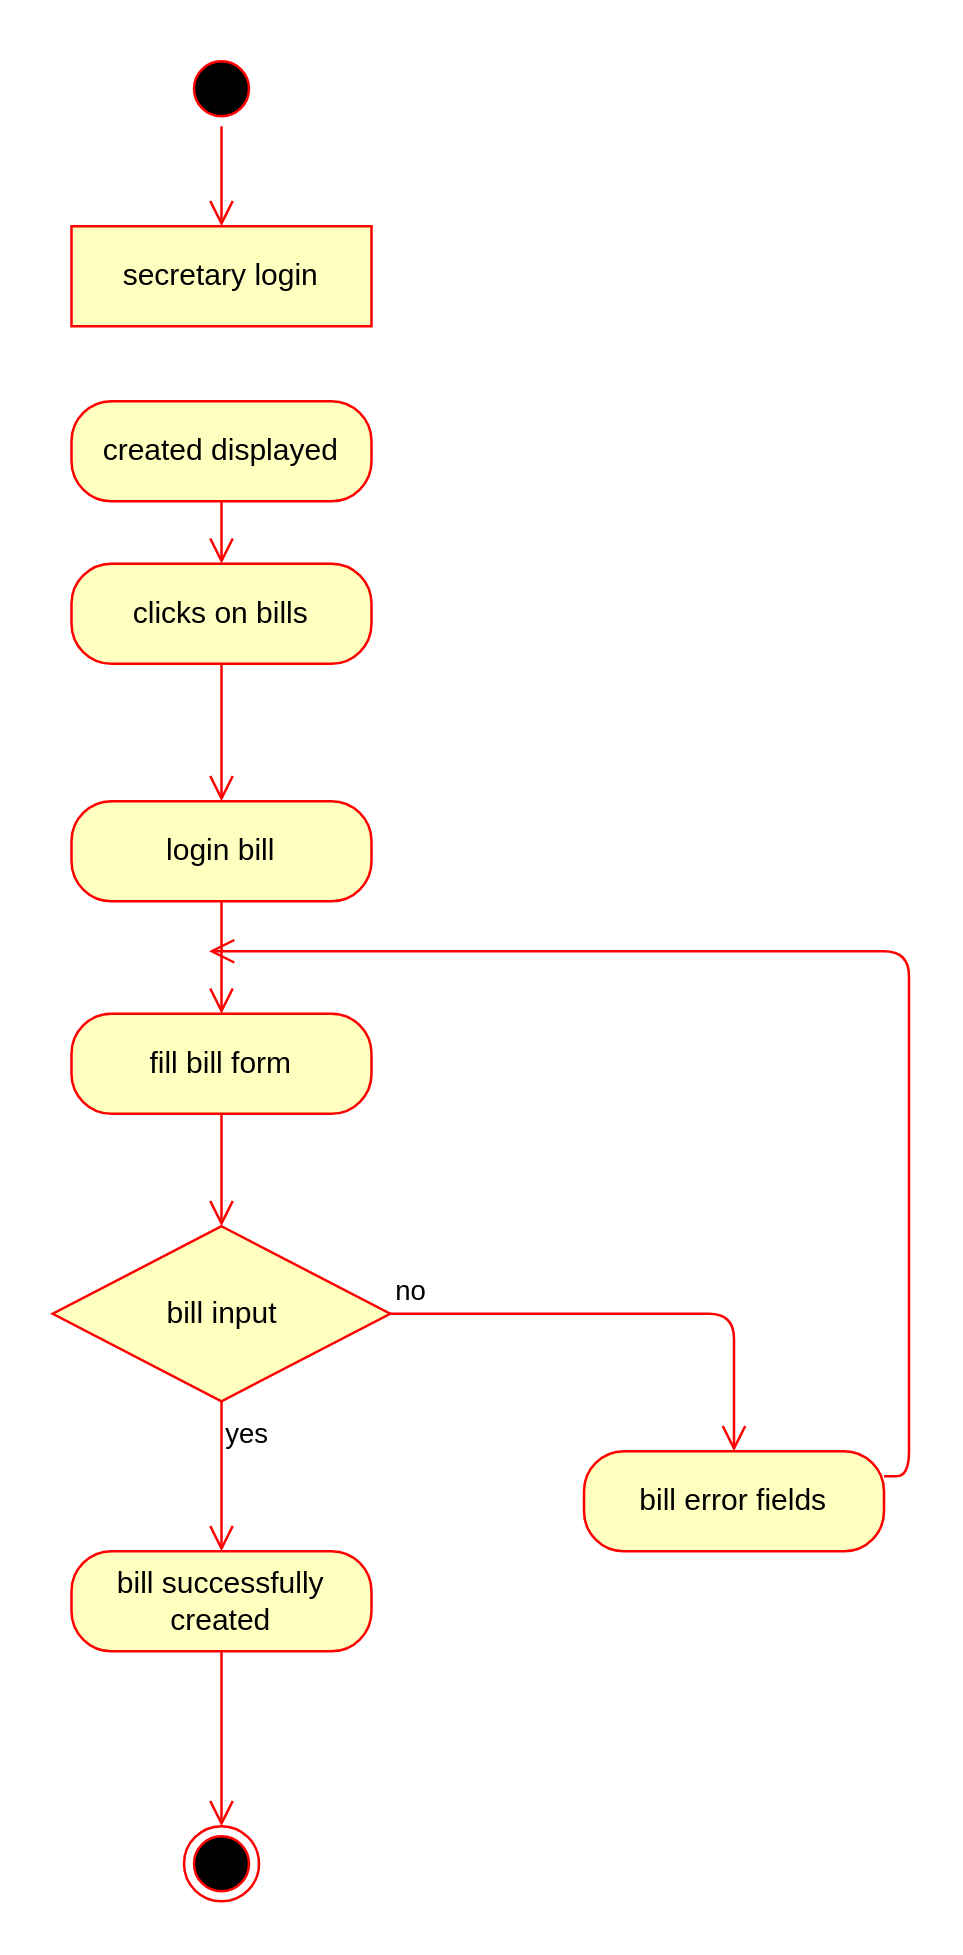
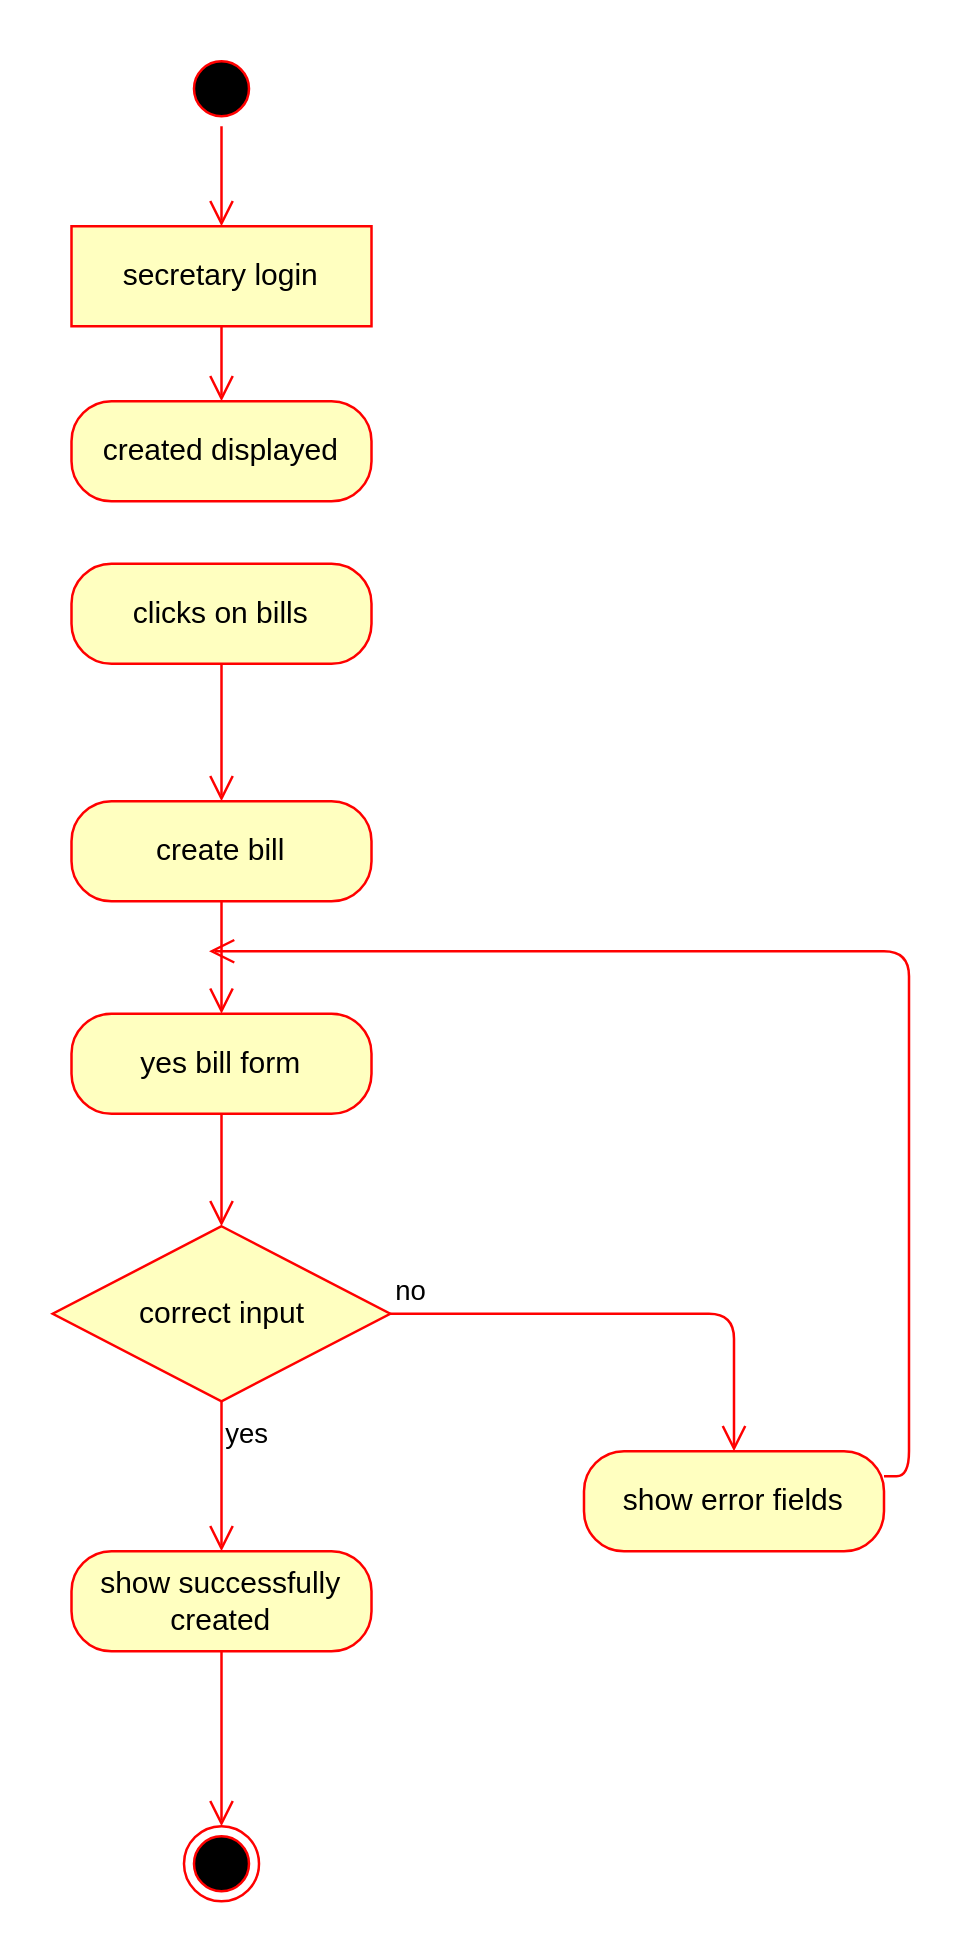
+ <mxCell id="5" value="" style="edgeStyle=orthogonalEdgeStyle;html=1;verticalAlign=bottom;endArrow=open;endSize=8;strokeColor=#ff0000;entryX=0.5;entryY=0;entryDx=0;entryDy=0;" parent="1" source="4" target="6" edge="1"><mxGeometry relative="1" as="geometry"><mxPoint x="88" y="190" as="targetPoint" /></mxGeometry></mxCell>
- <mxCell id="7" value="" style="edgeStyle=orthogonalEdgeStyle;html=1;verticalAlign=bottom;endArrow=open;endSize=8;strokeColor=#ff0000;entryX=0.5;entryY=0;entryDx=0;entryDy=0;" parent="1" source="6" target="8" edge="1"><mxGeometry relative="1" as="geometry"><mxPoint x="93" y="300" as="targetPoint" /></mxGeometry></mxCell>
- <mxCell id="10" value="login bill" style="rounded=1;whiteSpace=wrap;html=1;arcSize=40;fontColor=#000000;fillColor=#ffffc0;strokeColor=#ff0000;" parent="1" vertex="1"><mxGeometry x="28" y="320" width="120" height="40" as="geometry" /></mxCell>
+ <mxCell id="10" value="create bill" style="rounded=1;whiteSpace=wrap;html=1;arcSize=40;fontColor=#000000;fillColor=#ffffc0;strokeColor=#ff0000;" parent="1" vertex="1"><mxGeometry x="28" y="320" width="120" height="40" as="geometry" /></mxCell>
- <mxCell id="12" value="fill bill form" style="rounded=1;whiteSpace=wrap;html=1;arcSize=40;fontColor=#000000;fillColor=#ffffc0;strokeColor=#ff0000;" parent="1" vertex="1"><mxGeometry x="28" y="405" width="120" height="40" as="geometry" /></mxCell>
+ <mxCell id="12" value="yes bill form" style="rounded=1;whiteSpace=wrap;html=1;arcSize=40;fontColor=#000000;fillColor=#ffffc0;strokeColor=#ff0000;" parent="1" vertex="1"><mxGeometry x="28" y="405" width="120" height="40" as="geometry" /></mxCell>
- <mxCell id="14" value="bill input" style="rhombus;whiteSpace=wrap;html=1;fillColor=#ffffc0;strokeColor=#ff0000;" parent="1" vertex="1"><mxGeometry x="20.5" y="490" width="135" height="70" as="geometry" /></mxCell>
+ <mxCell id="14" value="correct input" style="rhombus;whiteSpace=wrap;html=1;fillColor=#ffffc0;strokeColor=#ff0000;" parent="1" vertex="1"><mxGeometry x="20.5" y="490" width="135" height="70" as="geometry" /></mxCell>
- <mxCell id="17" value="bill error fields" style="rounded=1;whiteSpace=wrap;html=1;arcSize=40;fontColor=#000000;fillColor=#ffffc0;strokeColor=#ff0000;" parent="1" vertex="1"><mxGeometry x="233" y="580" width="120" height="40" as="geometry" /></mxCell>
+ <mxCell id="17" value="show error fields" style="rounded=1;whiteSpace=wrap;html=1;arcSize=40;fontColor=#000000;fillColor=#ffffc0;strokeColor=#ff0000;" parent="1" vertex="1"><mxGeometry x="233" y="580" width="120" height="40" as="geometry" /></mxCell>
- <mxCell id="18" value="bill successfully created" style="rounded=1;whiteSpace=wrap;html=1;arcSize=40;fontColor=#000000;fillColor=#ffffc0;strokeColor=#ff0000;" parent="1" vertex="1"><mxGeometry x="28" y="620" width="120" height="40" as="geometry" /></mxCell>
+ <mxCell id="18" value="show successfully created" style="rounded=1;whiteSpace=wrap;html=1;arcSize=40;fontColor=#000000;fillColor=#ffffc0;strokeColor=#ff0000;" parent="1" vertex="1"><mxGeometry x="28" y="620" width="120" height="40" as="geometry" /></mxCell>
